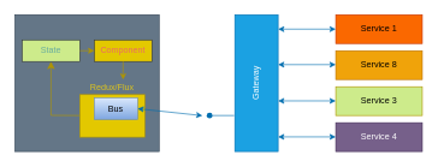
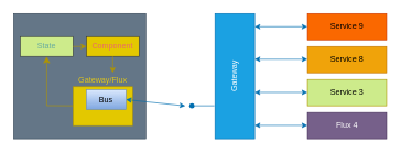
- <mxCell id="4" value="Service 1" style="rounded=0;whiteSpace=wrap;html=1;fillColor=#fa6800;fontColor=#000000;strokeColor=#C73500;" vertex="1" parent="1"><mxGeometry x="465" y="20" width="120" height="40" as="geometry" /></mxCell>
+ <mxCell id="4" value="Service 9" style="rounded=0;whiteSpace=wrap;html=1;fillColor=#fa6800;fontColor=#000000;strokeColor=#C73500;" vertex="1" parent="1"><mxGeometry x="465" y="20" width="120" height="40" as="geometry" /></mxCell>
- <mxCell id="13" value="Redux/Flux" style="rounded=0;whiteSpace=wrap;html=1;labelPosition=center;verticalLabelPosition=top;align=center;verticalAlign=bottom;fillColor=#e3c800;fontColor=#dcc31e;strokeColor=#B09500;" vertex="1" parent="1"><mxGeometry x="110" y="131" width="90" height="59" as="geometry" /></mxCell>
+ <mxCell id="13" value="Gateway/Flux" style="rounded=0;whiteSpace=wrap;html=1;labelPosition=center;verticalLabelPosition=top;align=center;verticalAlign=bottom;fillColor=#e3c800;fontColor=#dcc31e;strokeColor=#B09500;" vertex="1" parent="1"><mxGeometry x="110" y="131" width="90" height="59" as="geometry" /></mxCell>
- <mxCell id="7" value="Service 4" style="rounded=0;whiteSpace=wrap;html=1;fillColor=#76608a;fontColor=#ffffff;strokeColor=#432D57;" vertex="1" parent="1"><mxGeometry x="465" y="170" width="120" height="40" as="geometry" /></mxCell>
+ <mxCell id="7" value="Flux 4" style="rounded=0;whiteSpace=wrap;html=1;fillColor=#76608a;fontColor=#ffffff;strokeColor=#432D57;" vertex="1" parent="1"><mxGeometry x="465" y="170" width="120" height="40" as="geometry" /></mxCell>
